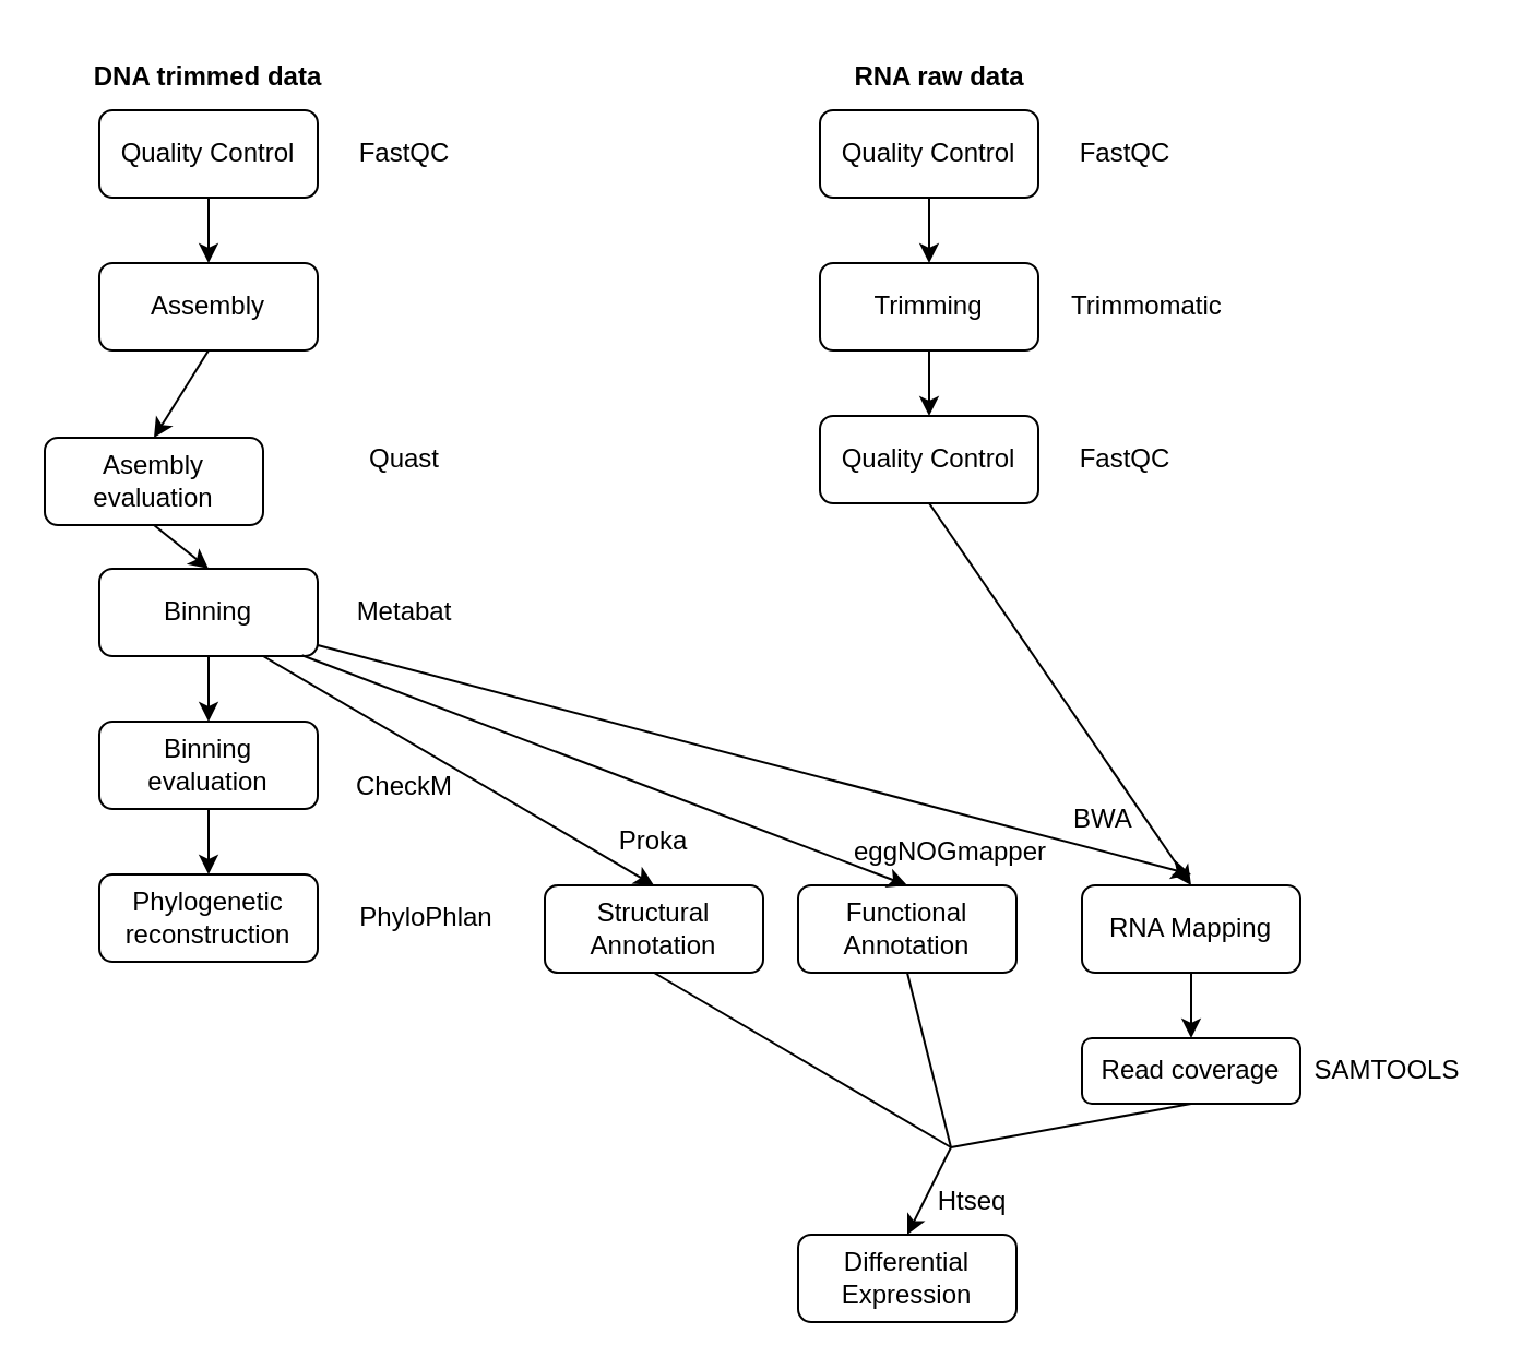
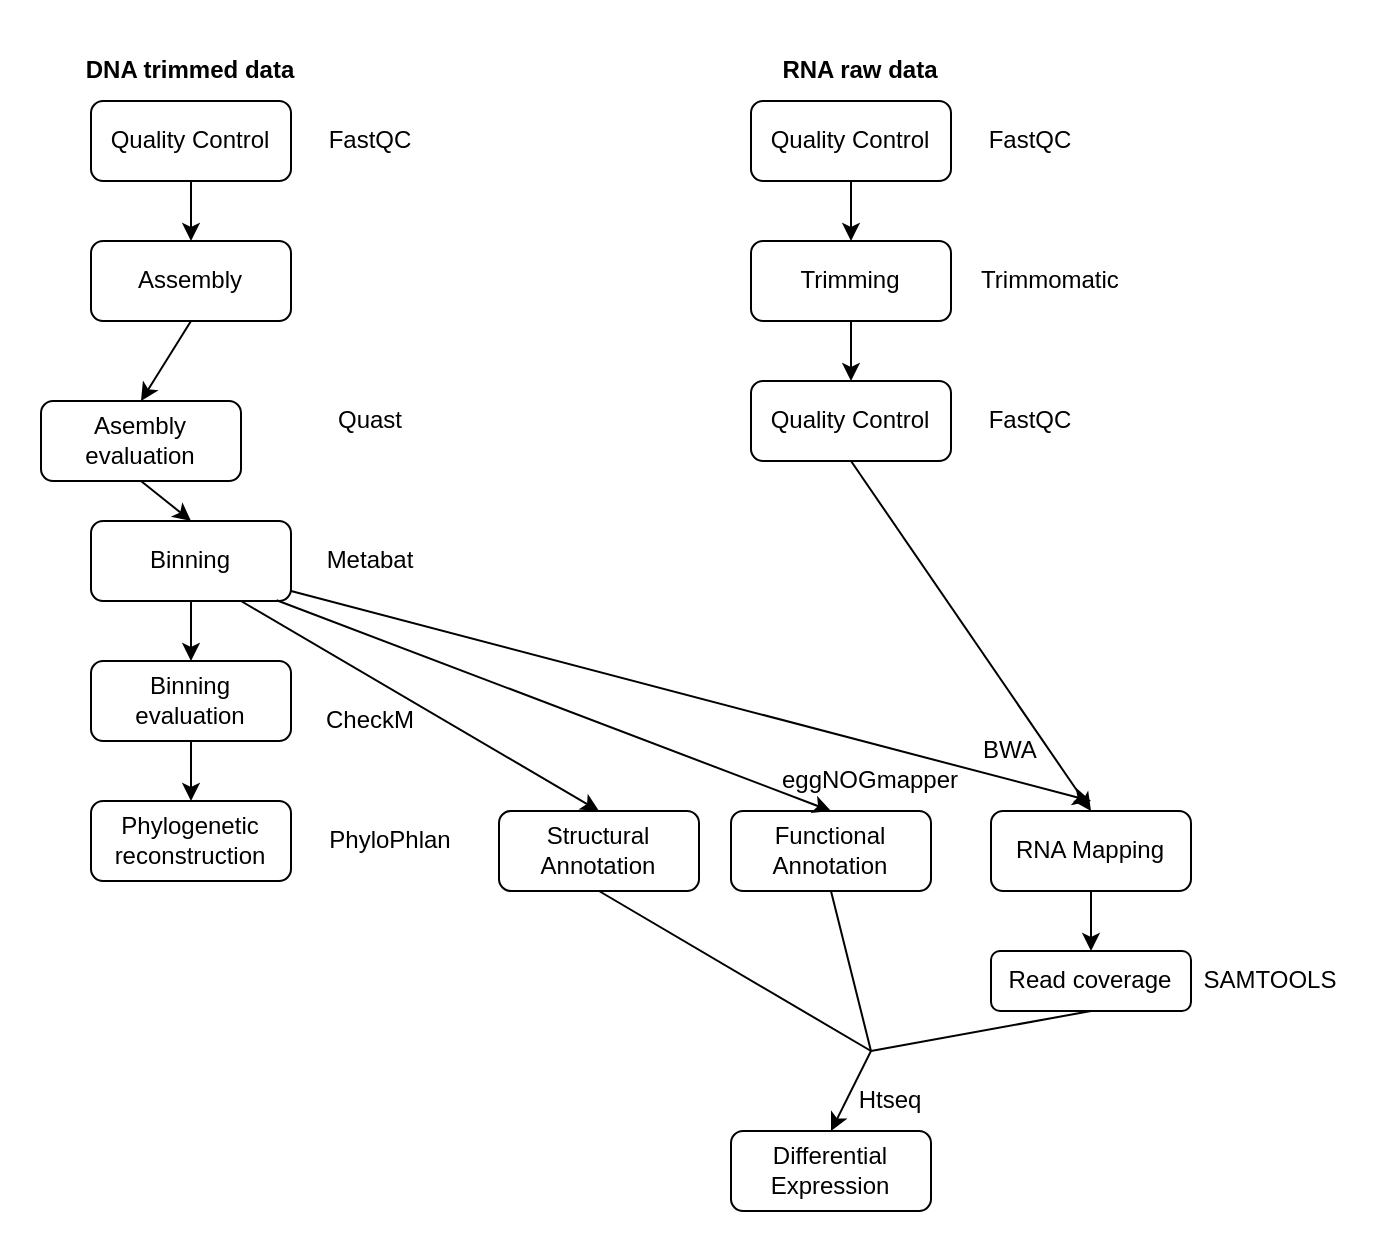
- <mxCell id="41" value="Proka" style="text;html=1;strokeColor=none;fillColor=none;align=center;verticalAlign=middle;whiteSpace=wrap;rounded=0;" parent="1" vertex="1"><mxGeometry x="259" y="370" width="80" height="30" as="geometry" /></mxCell>
